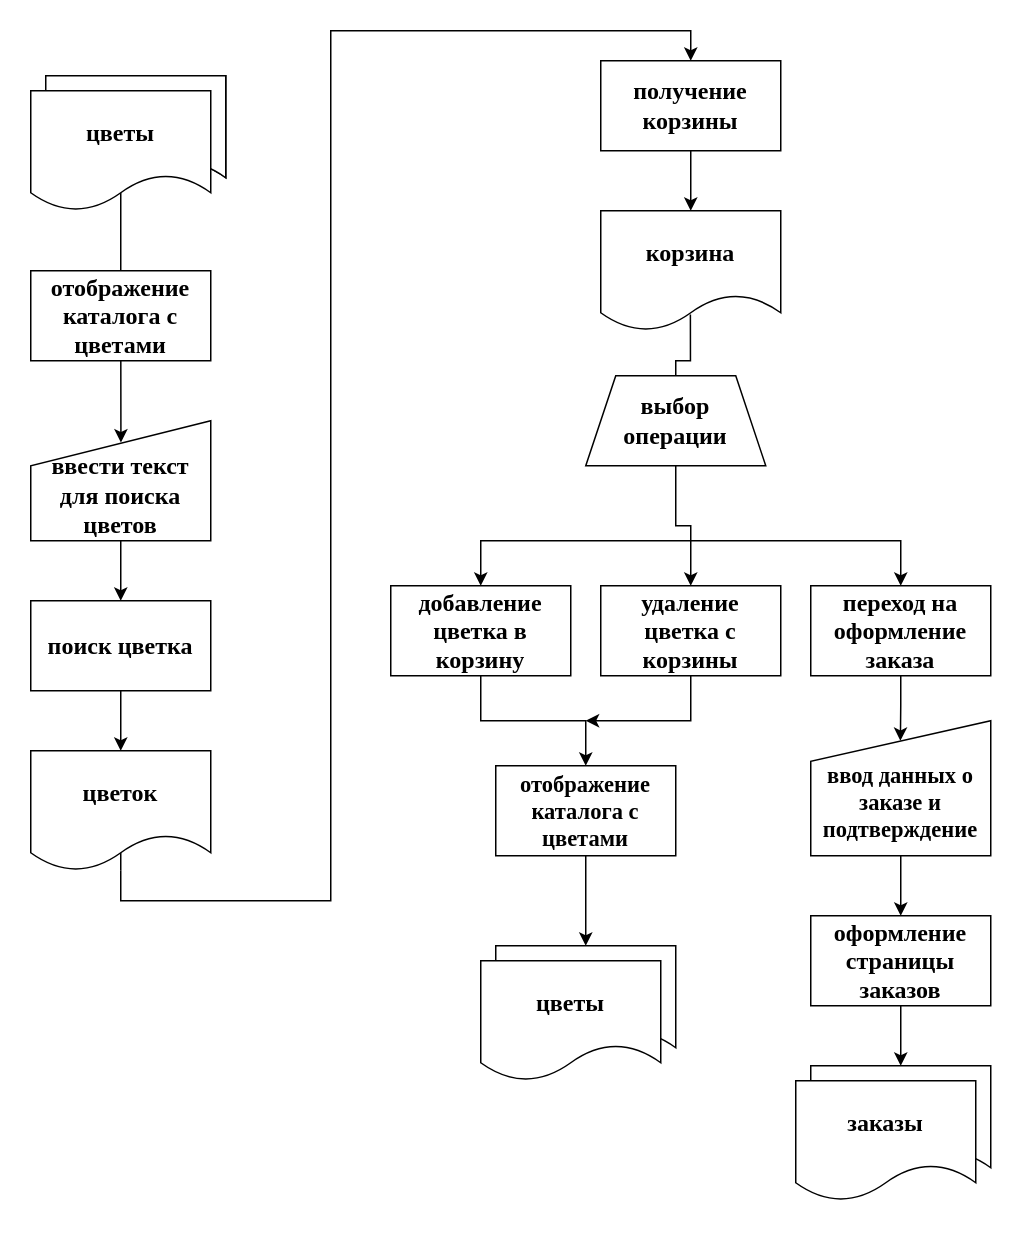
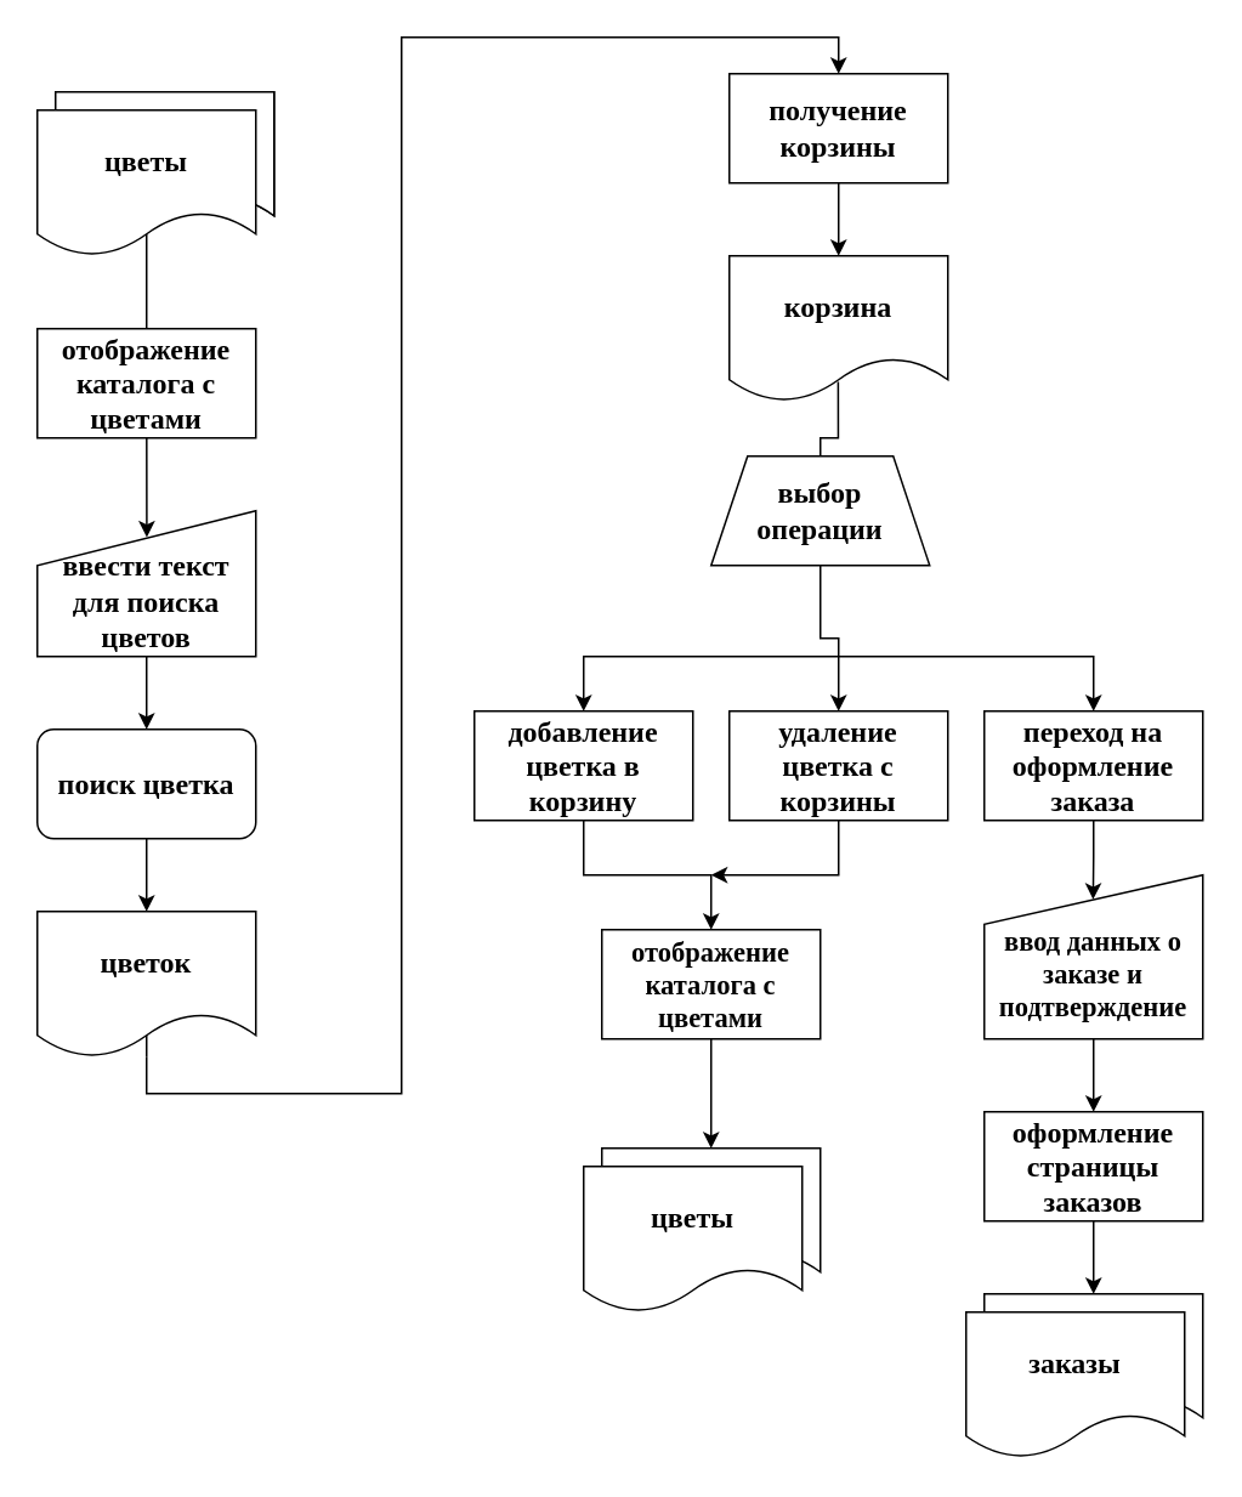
- <mxCell id="9" value="&lt;font face=&quot;Times New Roman&quot; style=&quot;font-size: 16px&quot;&gt;&lt;b&gt;поиск цветка&lt;/b&gt;&lt;/font&gt;" style="rounded=0;whiteSpace=wrap;html=1;" parent="1" vertex="1"><mxGeometry x="20" y="400" width="120" height="60" as="geometry" /></mxCell>
+ <mxCell id="9" value="&lt;font face=&quot;Times New Roman&quot; style=&quot;font-size: 16px&quot;&gt;&lt;b&gt;поиск цветка&lt;/b&gt;&lt;/font&gt;" style="whiteSpace=wrap;html=1;rounded=1;" parent="1" vertex="1"><mxGeometry x="20" y="400" width="120" height="60" as="geometry" /></mxCell>
